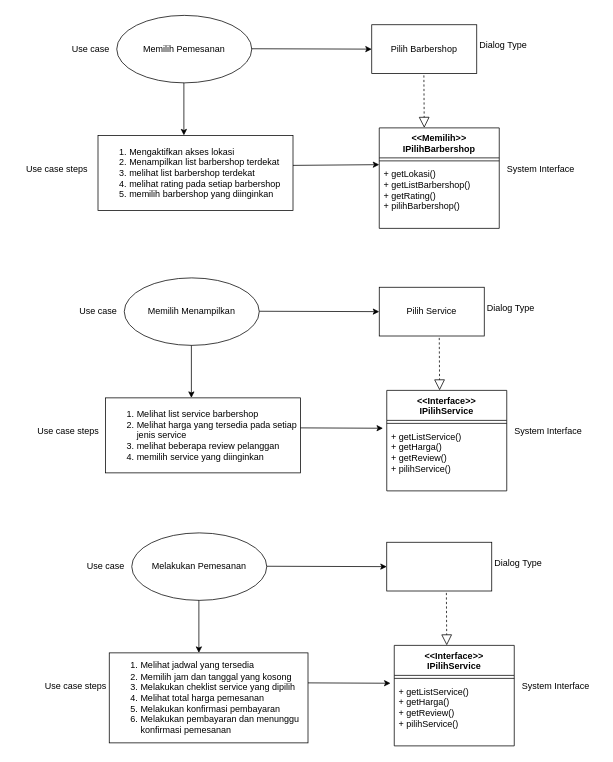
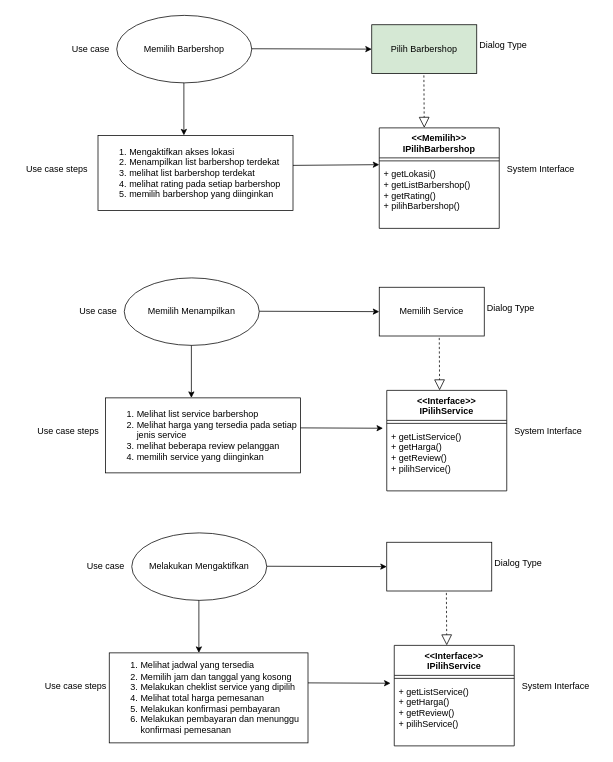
- <mxCell id="2" value="Memilih Pemesanan" style="ellipse;whiteSpace=wrap;html=1;" parent="1" vertex="1"><mxGeometry x="155" y="20" width="180" height="90" as="geometry" /></mxCell>
+ <mxCell id="2" value="Memilih Barbershop" style="ellipse;whiteSpace=wrap;html=1;" parent="1" vertex="1"><mxGeometry x="155" y="20" width="180" height="90" as="geometry" /></mxCell>
- <mxCell id="4" value="Pilih Barbershop" style="rounded=0;whiteSpace=wrap;html=1;" parent="1" vertex="1"><mxGeometry x="495" y="32.5" width="140" height="65" as="geometry" /></mxCell>
+ <mxCell id="4" value="Pilih Barbershop" style="rounded=0;whiteSpace=wrap;html=1;fillColor=#d5e8d4;" parent="1" vertex="1"><mxGeometry x="495" y="32.5" width="140" height="65" as="geometry" /></mxCell>
- <mxCell id="17" value="Pilih Service" style="rounded=0;whiteSpace=wrap;html=1;" parent="1" vertex="1"><mxGeometry x="505" y="382.5" width="140" height="65" as="geometry" /></mxCell>
+ <mxCell id="17" value="Memilih Service" style="rounded=0;whiteSpace=wrap;html=1;" parent="1" vertex="1"><mxGeometry x="505" y="382.5" width="140" height="65" as="geometry" /></mxCell>
- <mxCell id="28" value="Melakukan Pemesanan" style="ellipse;whiteSpace=wrap;html=1;" vertex="1" parent="1"><mxGeometry x="175" y="710" width="180" height="90" as="geometry" /></mxCell>
+ <mxCell id="28" value="Melakukan Mengaktifkan" style="ellipse;whiteSpace=wrap;html=1;" vertex="1" parent="1"><mxGeometry x="175" y="710" width="180" height="90" as="geometry" /></mxCell>
